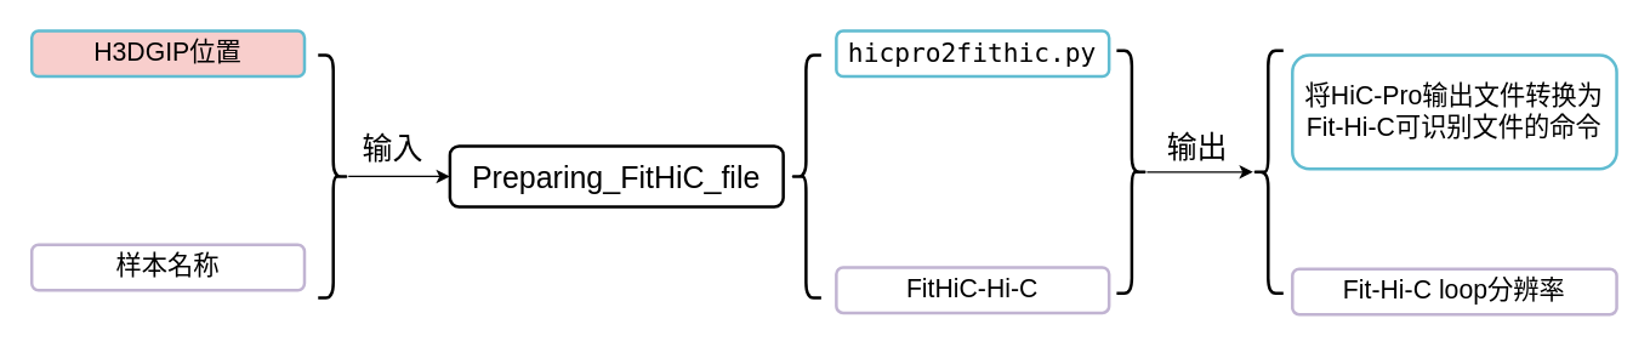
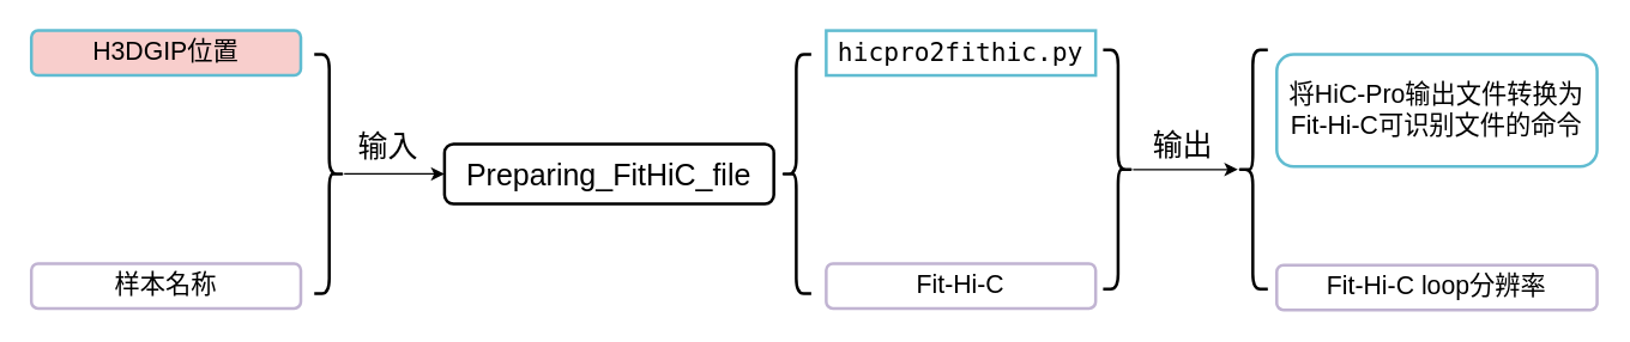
- <mxCell id="4" value="&lt;div&gt;&lt;font face=&quot;consolas, monospace&quot;&gt;hicpro2fithic.py&lt;/font&gt;&lt;br&gt;&lt;/div&gt;" style="rounded=1;whiteSpace=wrap;html=1;strokeWidth=2;fontSize=17;strokeColor=#60BCD1;" parent="1" vertex="1"><mxGeometry x="551" y="20" width="180" height="30" as="geometry" /></mxCell>
+ <mxCell id="4" value="&lt;div&gt;&lt;font face=&quot;consolas, monospace&quot;&gt;hicpro2fithic.py&lt;/font&gt;&lt;br&gt;&lt;/div&gt;" style="whiteSpace=wrap;html=1;strokeWidth=2;fontSize=17;strokeColor=#60BCD1;rounded=0;" parent="1" vertex="1"><mxGeometry x="551" y="20" width="180" height="30" as="geometry" /></mxCell>
- <mxCell id="9" value="样本名称" style="rounded=1;whiteSpace=wrap;html=1;strokeWidth=2;fontSize=17;strokeColor=#C1B4D2;" vertex="1" parent="1"><mxGeometry x="20" y="161" width="180" height="30" as="geometry" /></mxCell>
+ <mxCell id="9" value="样本名称" style="rounded=1;whiteSpace=wrap;html=1;strokeWidth=2;fontSize=17;strokeColor=#C1B4D2;" vertex="1" parent="1"><mxGeometry x="20" y="176" width="180" height="30" as="geometry" /></mxCell>
- <mxCell id="5" value="FitHiC-Hi-C" style="rounded=1;whiteSpace=wrap;html=1;strokeWidth=2;fontSize=17;strokeColor=#C1B4D2;" parent="1" vertex="1"><mxGeometry x="551" y="176" width="180" height="30" as="geometry" /></mxCell>
+ <mxCell id="5" value="Fit-Hi-C" style="rounded=1;whiteSpace=wrap;html=1;strokeWidth=2;fontSize=17;strokeColor=#C1B4D2;" parent="1" vertex="1"><mxGeometry x="551" y="176" width="180" height="30" as="geometry" /></mxCell>
